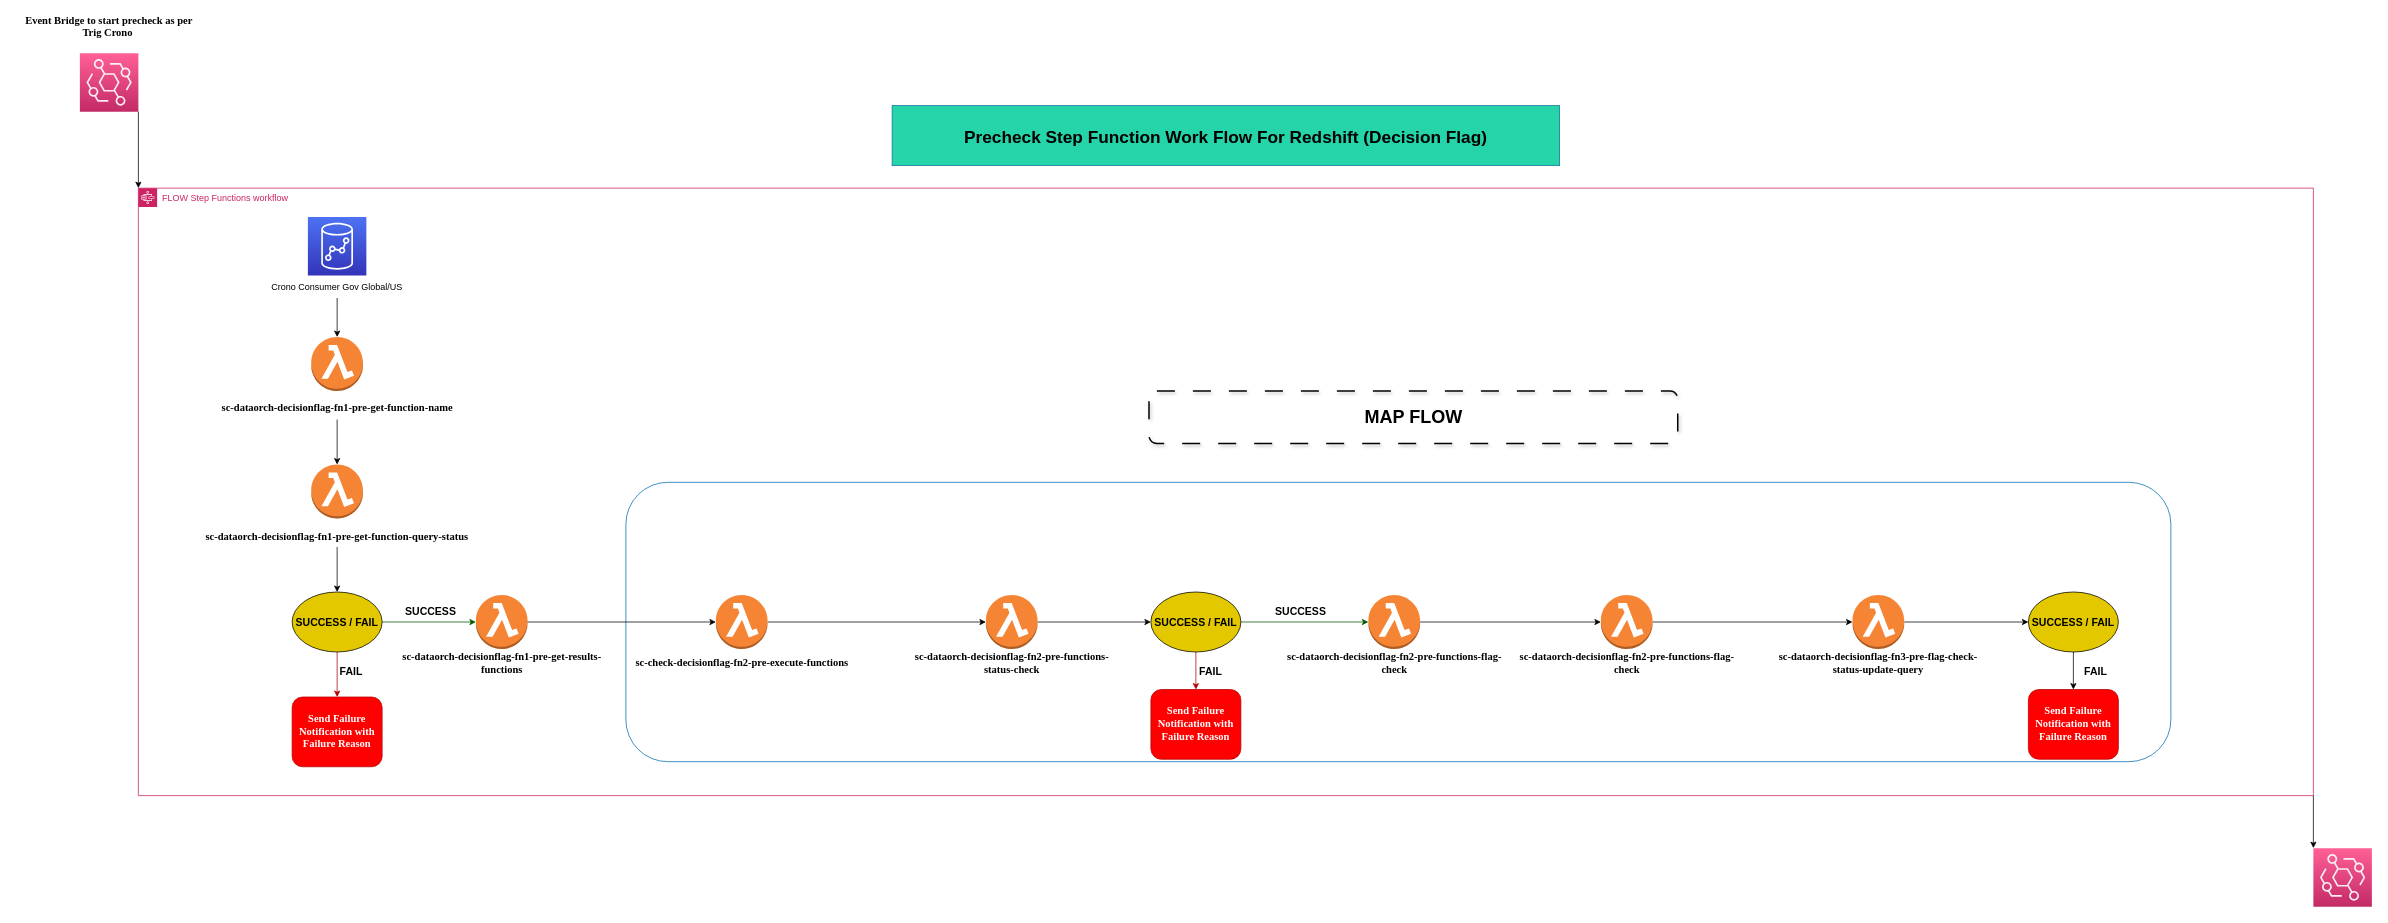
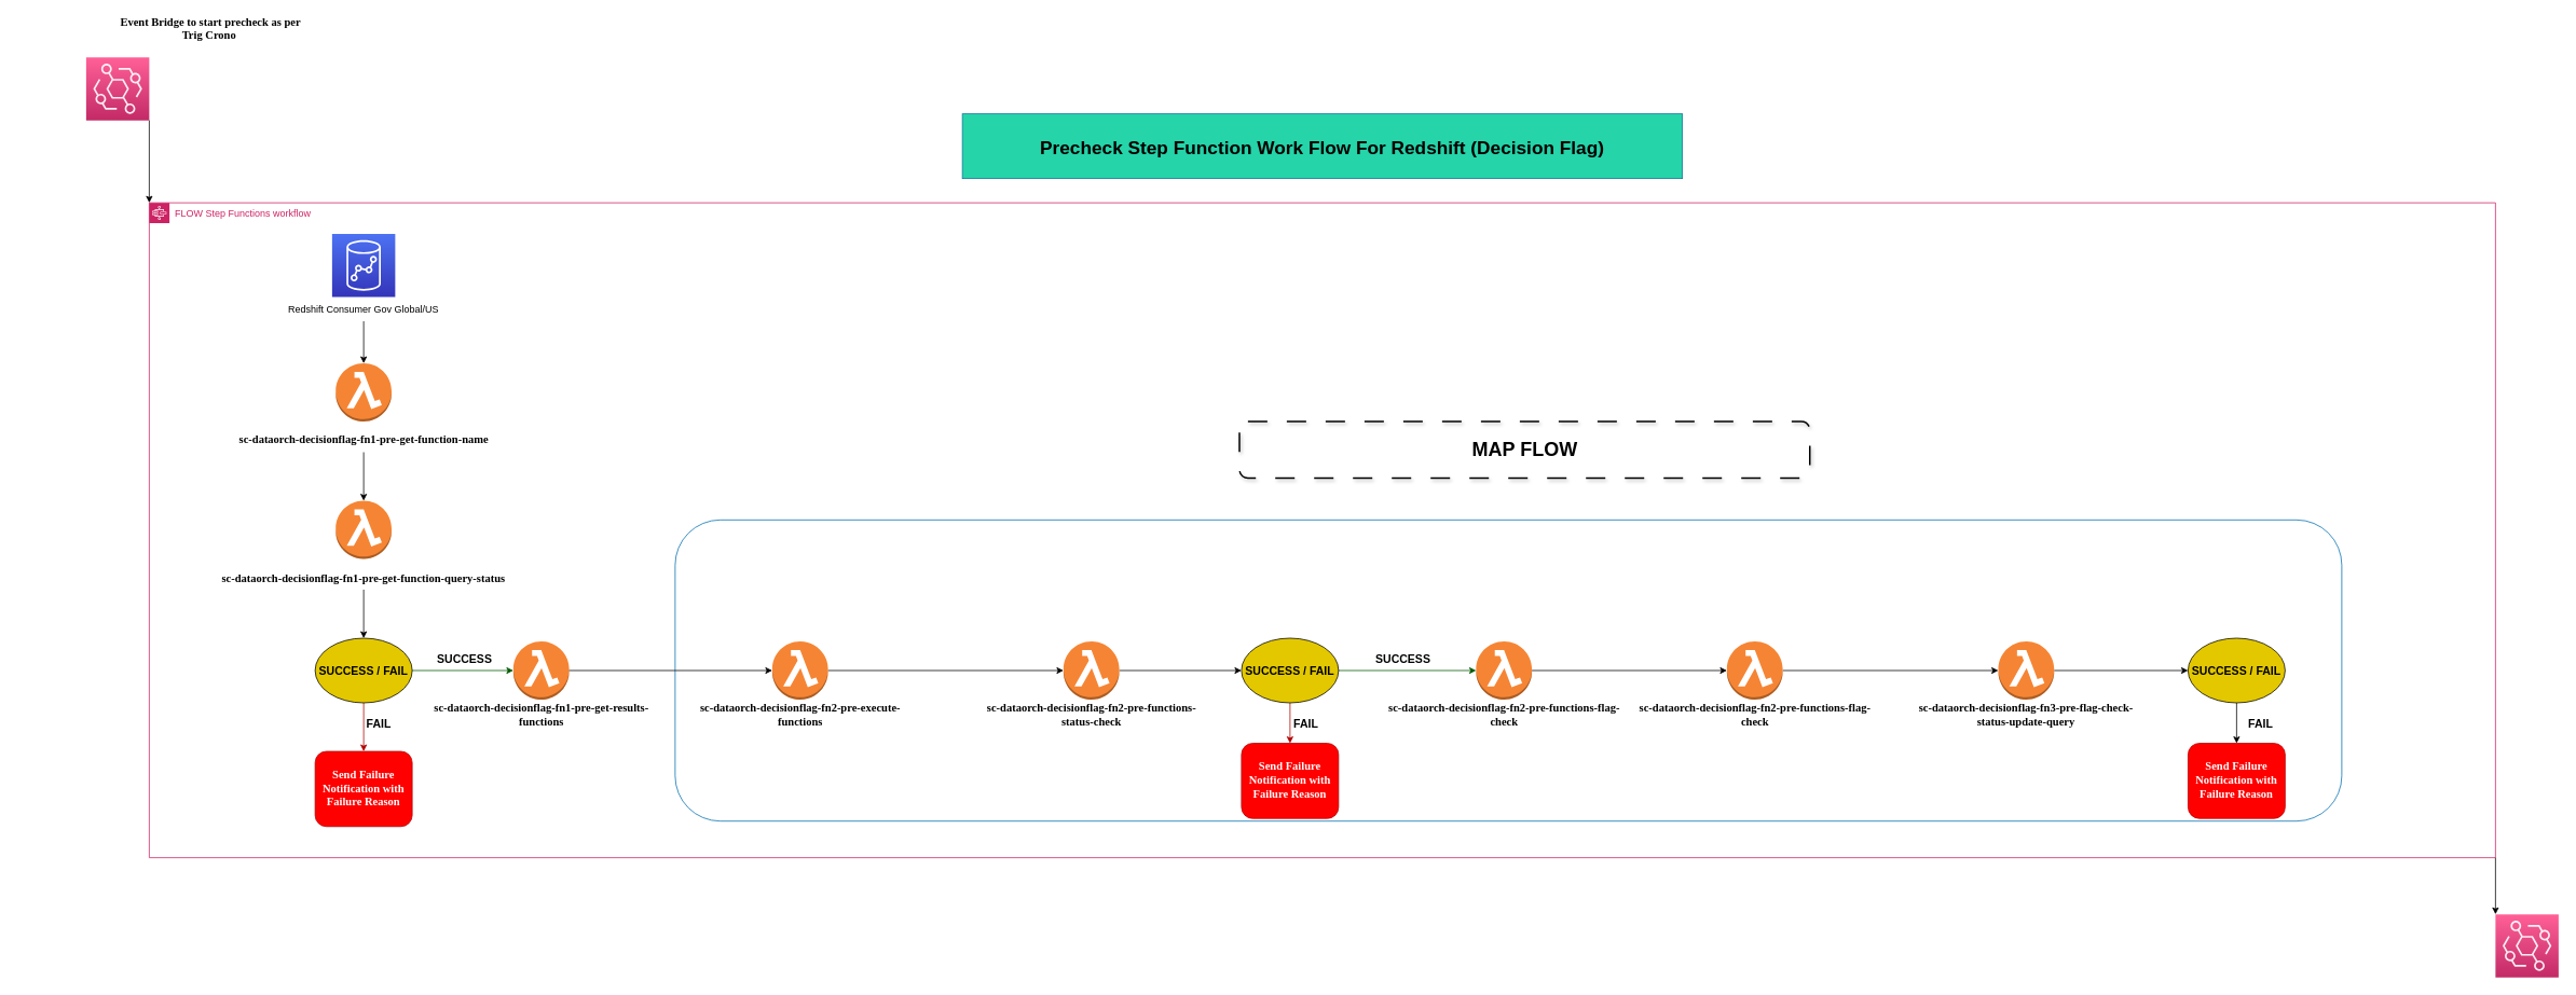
- <mxCell id="51" value="Event Bridge to start precheck as per Trig Crono " style="text;strokeColor=none;align=center;fillColor=none;verticalAlign=middle;whiteSpace=wrap;rounded=0;fontSize=14;fontFamily=Verdana;fontColor=#000000;fontStyle=1" vertex="1" parent="1"><mxGeometry x="20" y="20" width="250" height="30" as="geometry" /></mxCell>
+ <mxCell id="51" value="Event Bridge to start precheck as per Trig Crono " style="text;strokeColor=none;align=center;fillColor=none;verticalAlign=middle;whiteSpace=wrap;rounded=0;fontSize=14;fontFamily=Verdana;fontColor=#000000;fontStyle=1" vertex="1" parent="1"><mxGeometry x="135" y="20" width="250" height="30" as="geometry" /></mxCell>
- <mxCell id="7" value="Crono Consumer Gov Global/US" style="text;strokeColor=none;align=center;fillColor=none;html=1;verticalAlign=middle;whiteSpace=wrap;rounded=0;" vertex="1" parent="2"><mxGeometry x="160" y="116.5" width="210" height="30" as="geometry" /></mxCell>
+ <mxCell id="7" value="Redshift Consumer Gov Global/US" style="text;strokeColor=none;align=center;fillColor=none;html=1;verticalAlign=middle;whiteSpace=wrap;rounded=0;" vertex="1" parent="2"><mxGeometry x="160" y="116.5" width="210" height="30" as="geometry" /></mxCell>
- <mxCell id="23" value="sc-check-decisionflag-fn2-pre-execute-functions" style="text;strokeColor=none;align=center;fillColor=none;verticalAlign=middle;rounded=0;fontSize=14;fontFamily=Verdana;whiteSpace=wrap;fontStyle=1" vertex="1" parent="2"><mxGeometry x="654.5" y="618.5" width="300" height="30" as="geometry" /></mxCell>
+ <mxCell id="23" value="sc-dataorch-decisionflag-fn2-pre-execute-functions" style="text;strokeColor=none;align=center;fillColor=none;verticalAlign=middle;rounded=0;fontSize=14;fontFamily=Verdana;whiteSpace=wrap;fontStyle=1" vertex="1" parent="2"><mxGeometry x="654.5" y="618.5" width="300" height="30" as="geometry" /></mxCell>
